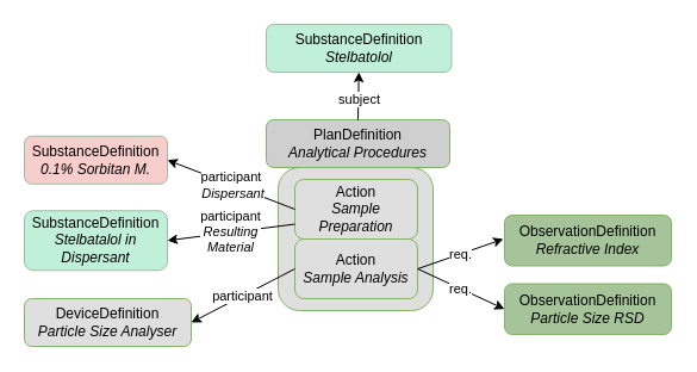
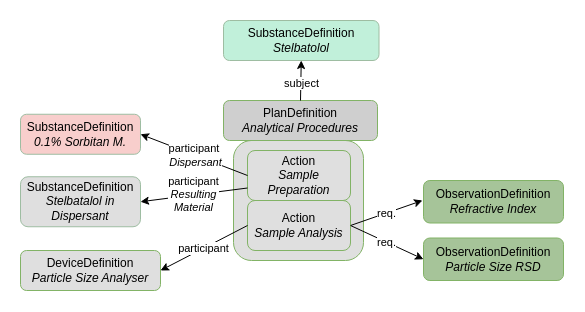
- <mxCell id="14" value="SubstanceDefinition&lt;br&gt;&lt;i&gt;Stelbatalol in Dispersant&lt;/i&gt;" style="rounded=1;whiteSpace=wrap;html=1;fontSize=12;glass=0;strokeWidth=1;shadow=0;fillColor=#c1f0da;strokeColor=#9ebda2;" parent="1" vertex="1"><mxGeometry x="20" y="176.25" width="120" height="50" as="geometry" /></mxCell>
+ <mxCell id="14" value="SubstanceDefinition&lt;br&gt;&lt;i&gt;Stelbatalol in Dispersant&lt;/i&gt;" style="rounded=1;whiteSpace=wrap;html=1;fontSize=12;glass=0;strokeWidth=1;shadow=0;fillColor=#dfdfdf;strokeColor=#9ebda2;" parent="1" vertex="1"><mxGeometry x="20" y="176.25" width="120" height="50" as="geometry" /></mxCell>
